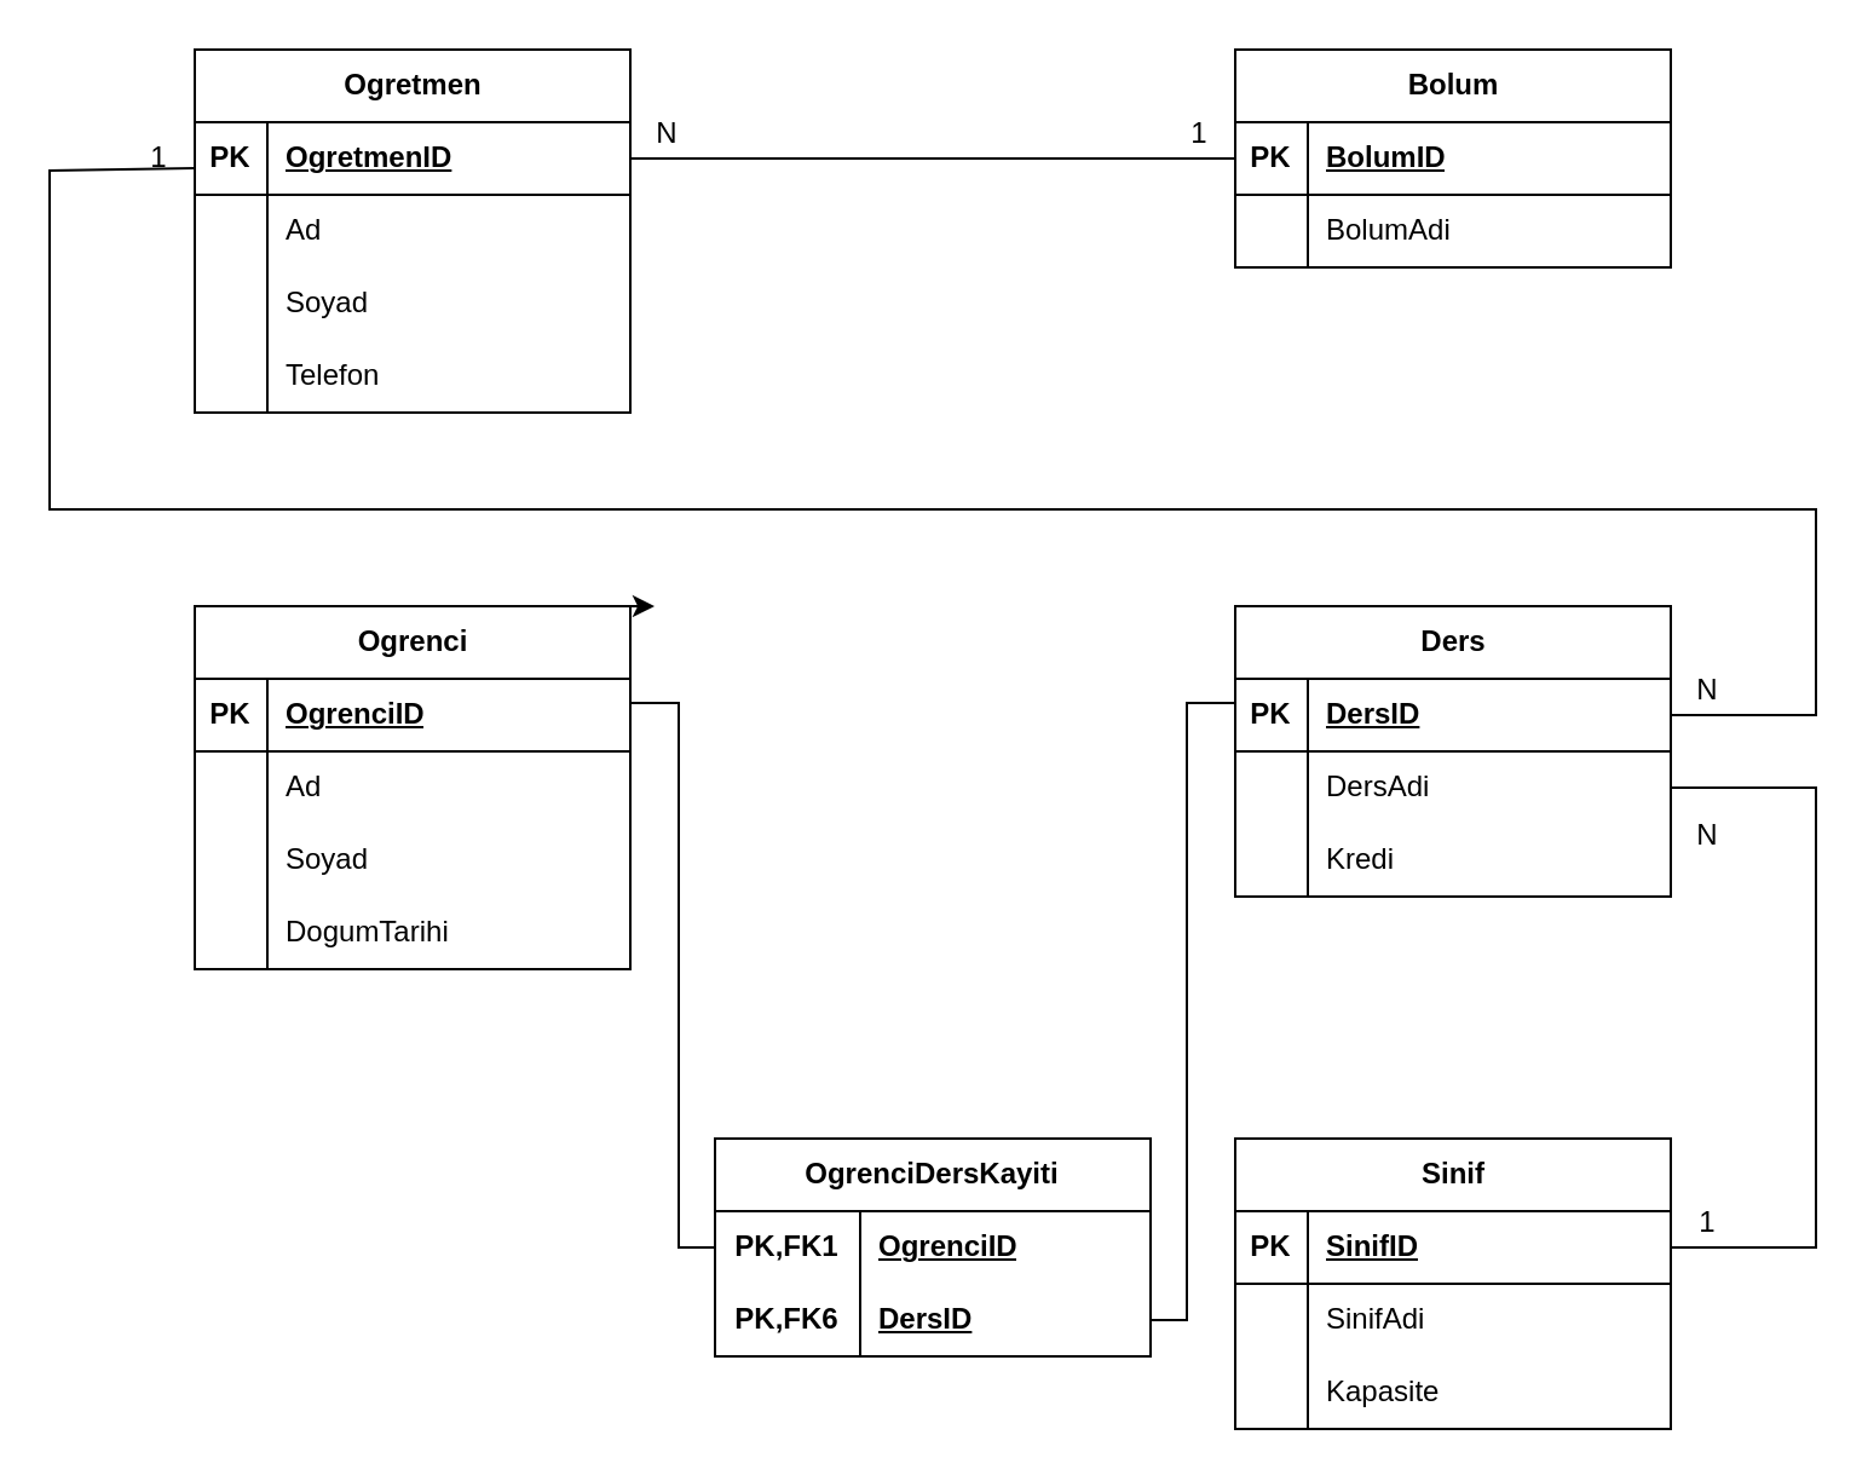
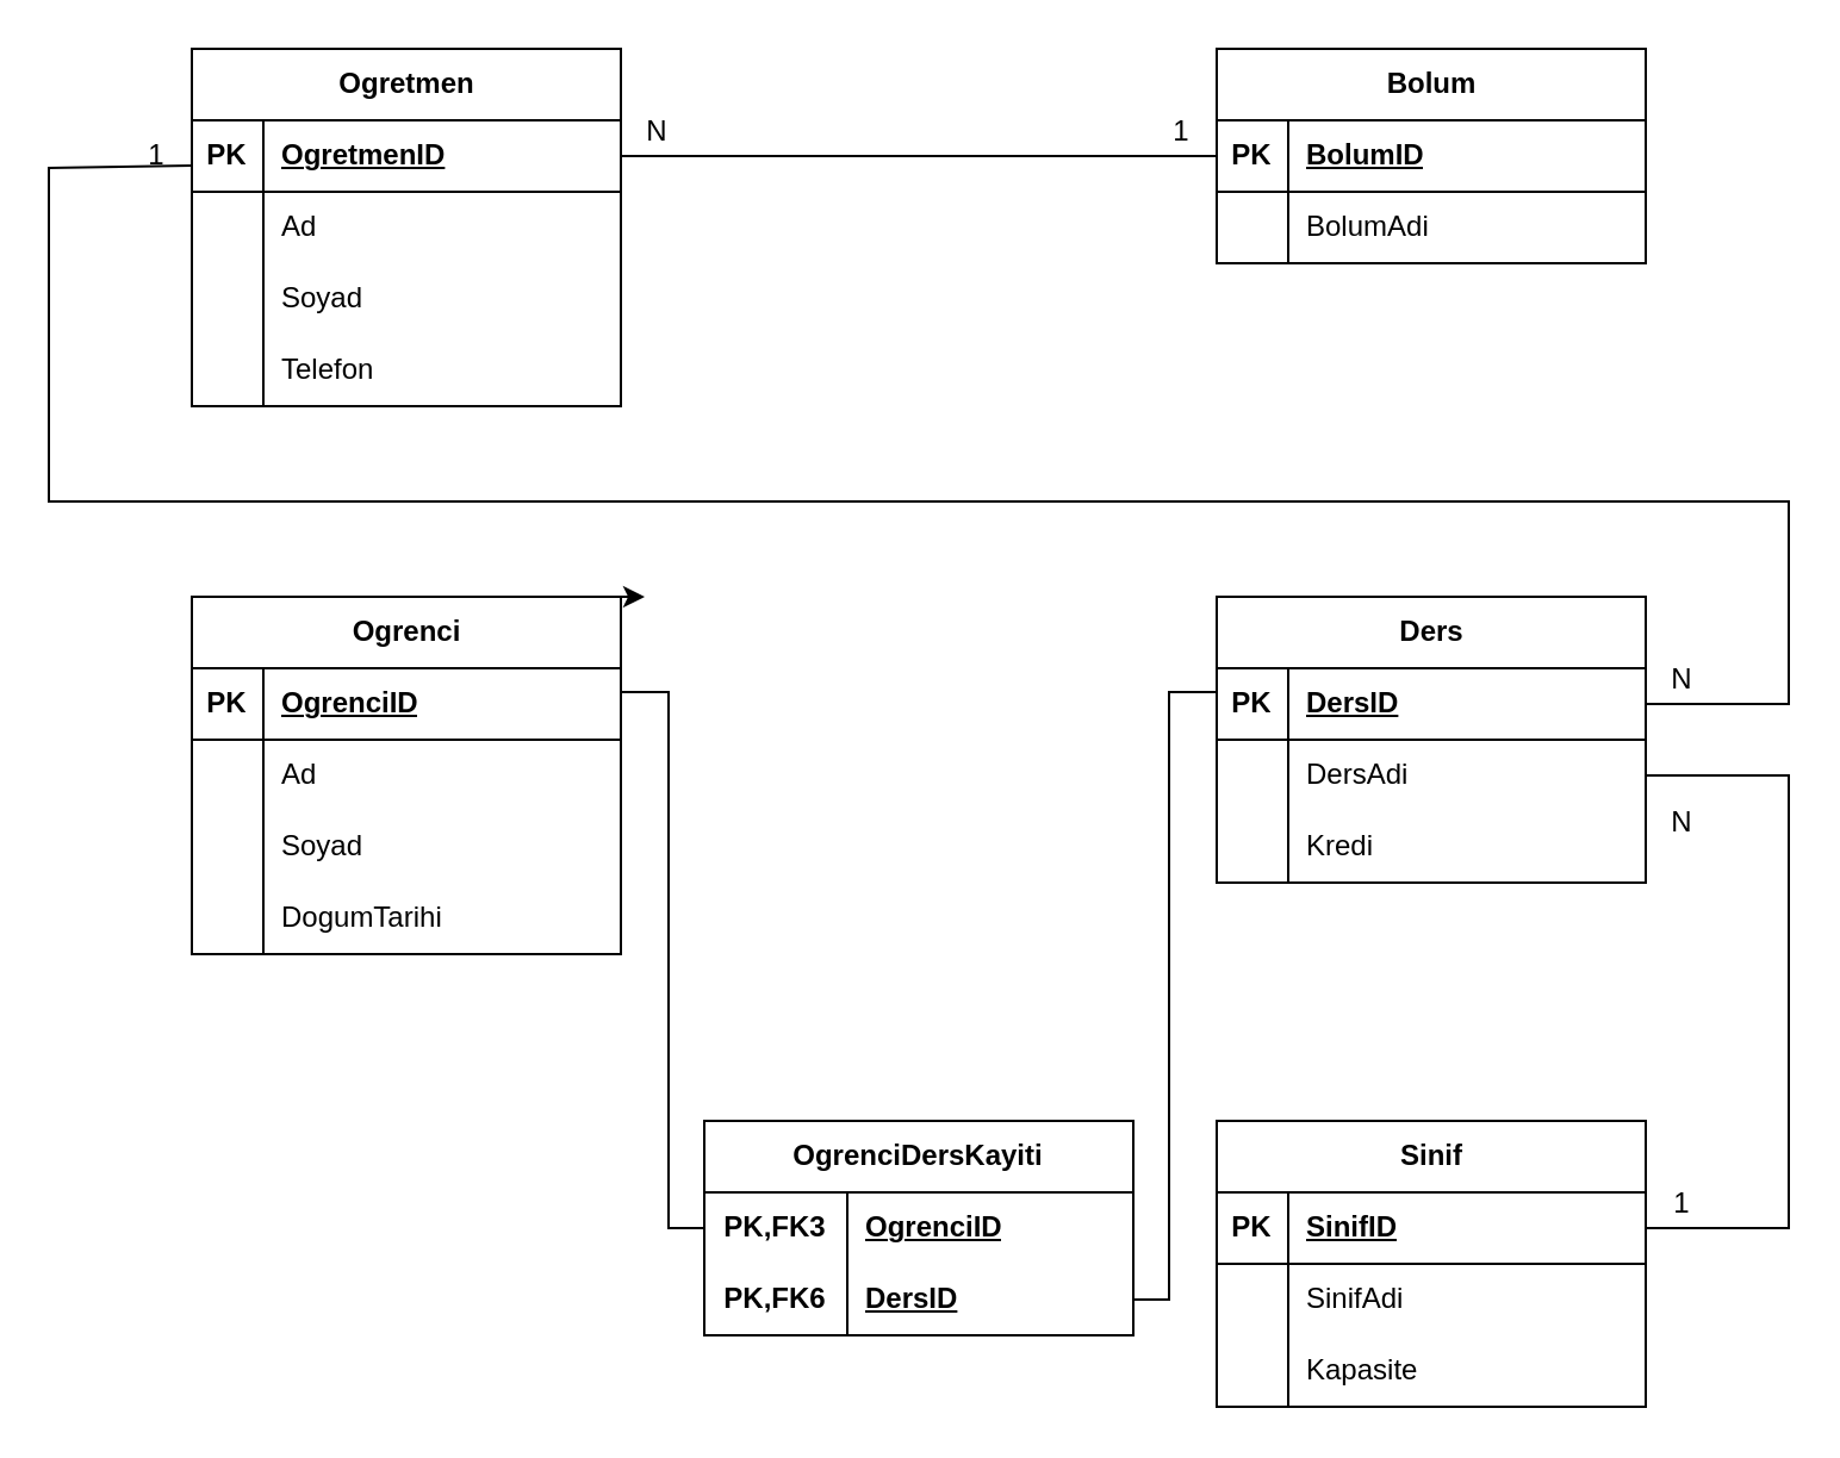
- <mxCell id="51" value="PK,FK1" style="shape=partialRectangle;connectable=0;fillColor=none;top=0;left=0;bottom=0;right=0;fontStyle=1;overflow=hidden;html=1;whiteSpace=wrap;" vertex="1" parent="50"><mxGeometry width="60" height="30" as="geometry"><mxRectangle width="60" height="30" as="alternateBounds" /></mxGeometry></mxCell>
+ <mxCell id="51" value="PK,FK3" style="shape=partialRectangle;connectable=0;fillColor=none;top=0;left=0;bottom=0;right=0;fontStyle=1;overflow=hidden;html=1;whiteSpace=wrap;" vertex="1" parent="50"><mxGeometry width="60" height="30" as="geometry"><mxRectangle width="60" height="30" as="alternateBounds" /></mxGeometry></mxCell>
